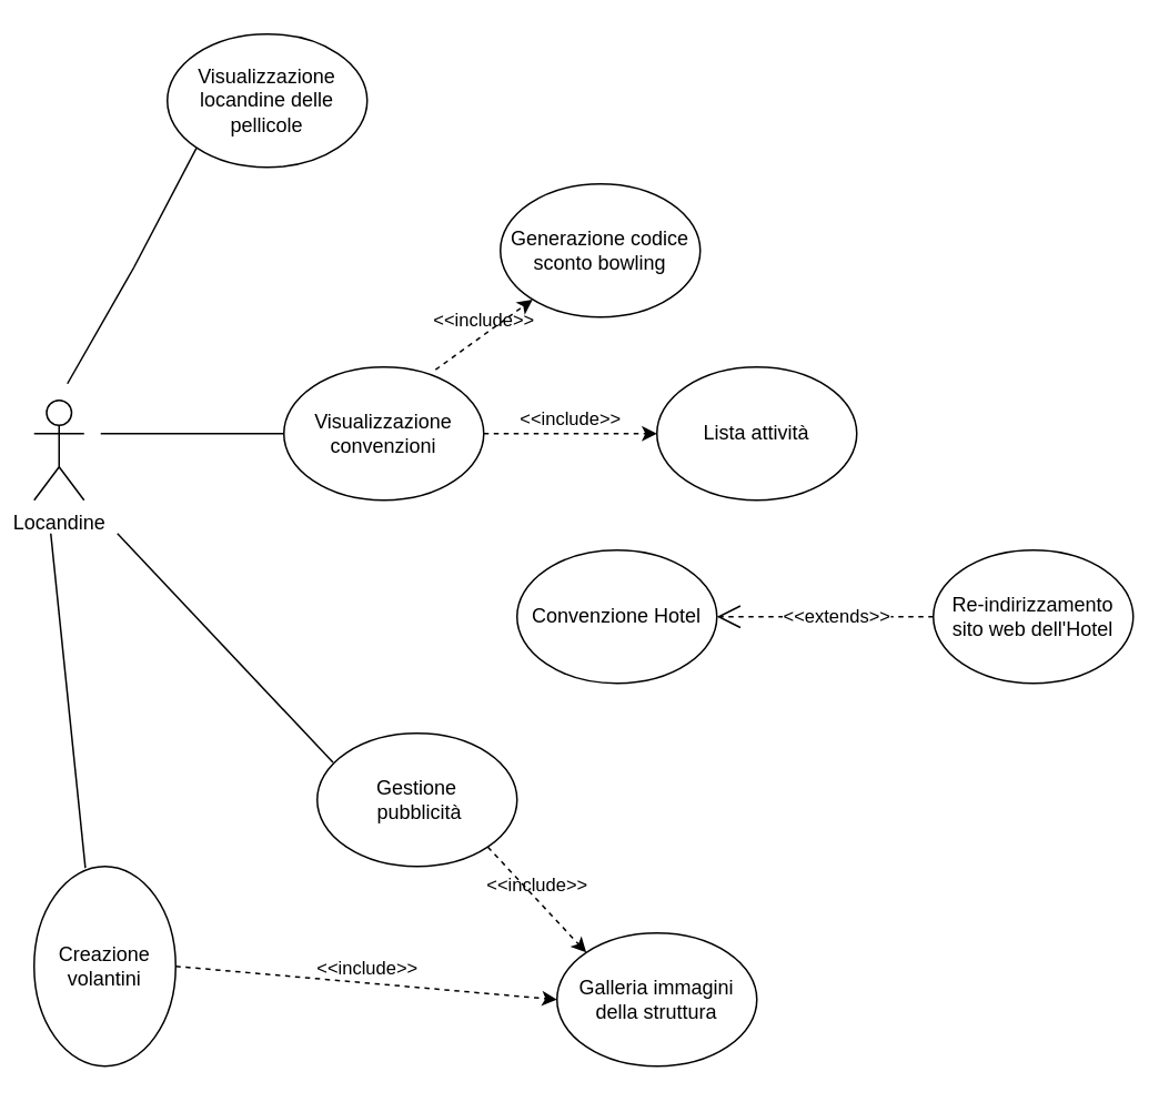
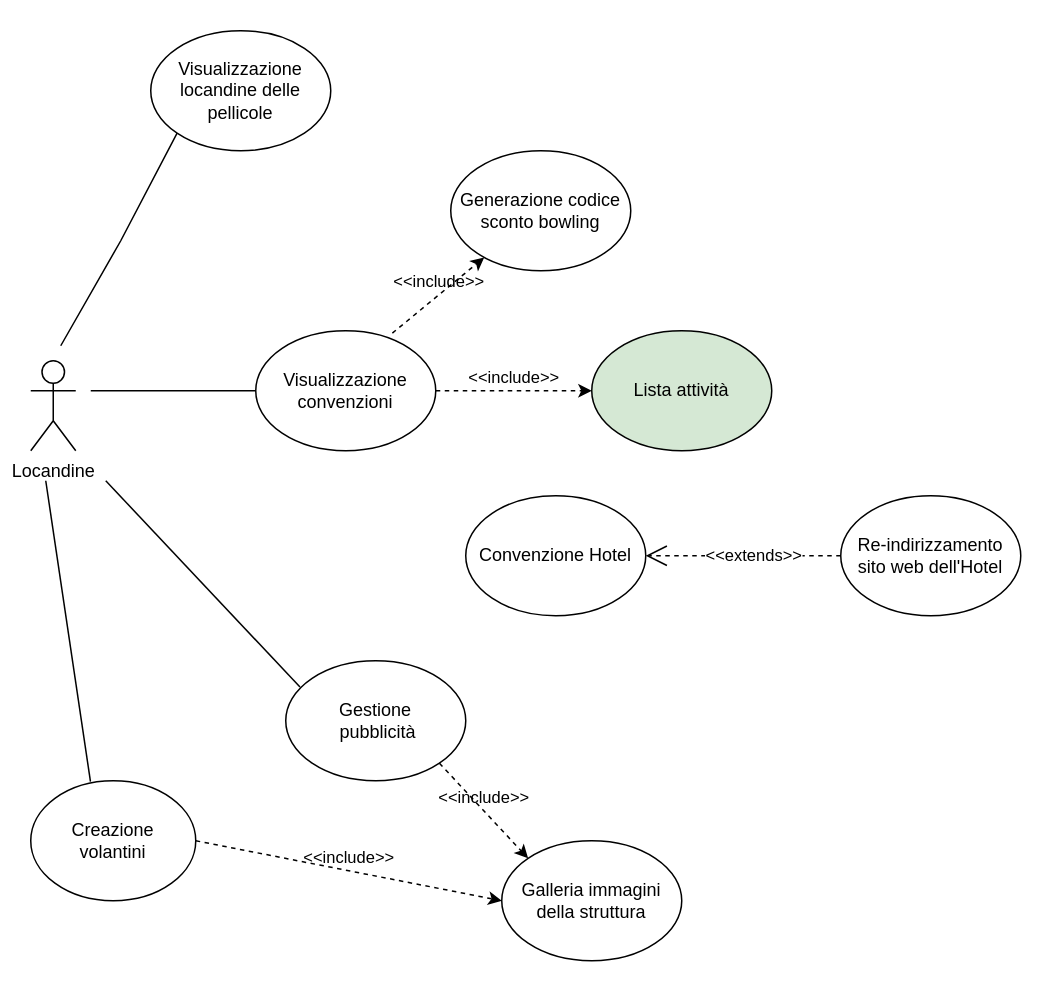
- <mxCell id="5" value="Generazione codice sconto bowling" style="ellipse;whiteSpace=wrap;html=1;" parent="1" vertex="1"><mxGeometry x="300" y="110" width="120" height="80" as="geometry" /></mxCell>
+ <mxCell id="5" value="Generazione codice sconto bowling" style="ellipse;whiteSpace=wrap;html=1;" parent="1" vertex="1"><mxGeometry x="300" y="100" width="120" height="80" as="geometry" /></mxCell>
- <mxCell id="6" value="Lista attività" style="ellipse;whiteSpace=wrap;html=1;" parent="1" vertex="1"><mxGeometry x="394" y="220" width="120" height="80" as="geometry" /></mxCell>
+ <mxCell id="6" value="Lista attività" style="ellipse;whiteSpace=wrap;html=1;fillColor=#d5e8d4;" parent="1" vertex="1"><mxGeometry x="394" y="220" width="120" height="80" as="geometry" /></mxCell>
- <mxCell id="13" value="Creazione &lt;br&gt;volantini" style="ellipse;whiteSpace=wrap;html=1;" parent="1" vertex="1"><mxGeometry x="20" y="520" width="85" height="120" as="geometry" /></mxCell>
+ <mxCell id="13" value="Creazione &lt;br&gt;volantini" style="ellipse;whiteSpace=wrap;html=1;" parent="1" vertex="1"><mxGeometry x="20" y="520" width="110" height="80" as="geometry" /></mxCell>
